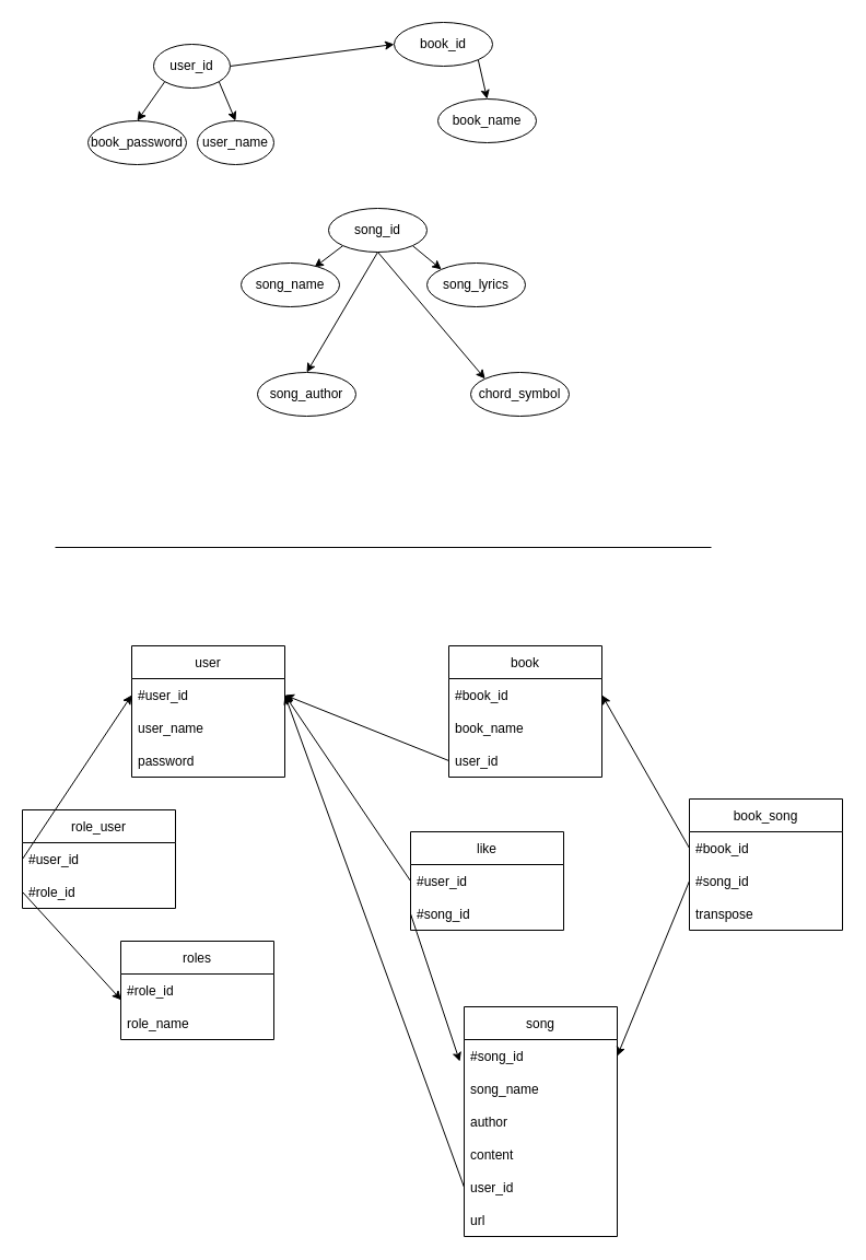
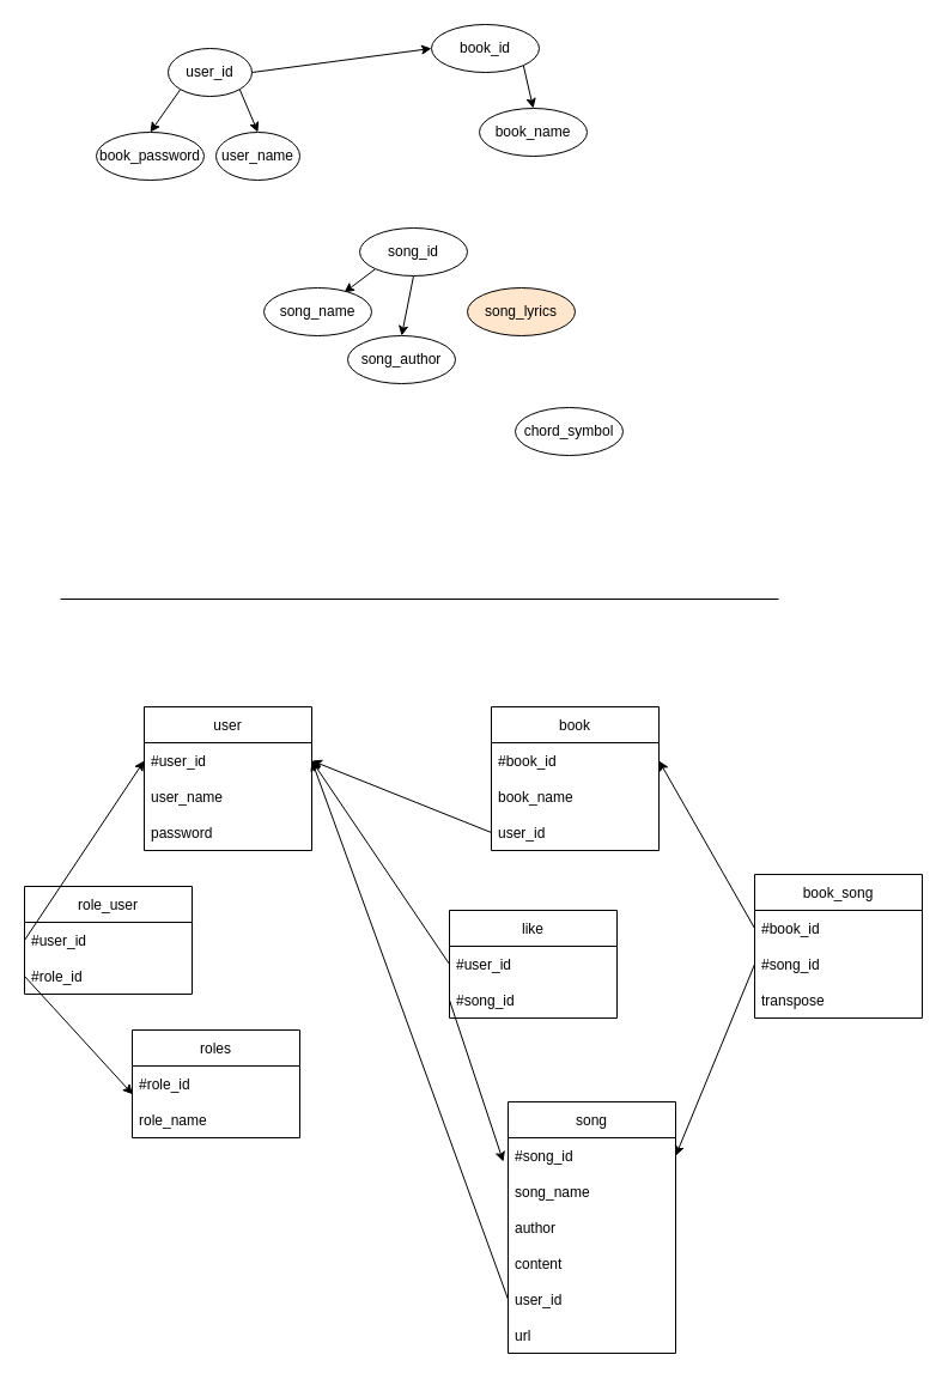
- <mxCell id="13" style="edgeStyle=none;html=1;exitX=1;exitY=1;exitDx=0;exitDy=0;entryX=0;entryY=0;entryDx=0;entryDy=0;" parent="1" source="15" target="18" edge="1"><mxGeometry relative="1" as="geometry" /></mxCell>
- <mxCell id="18" value="song_lyrics" style="ellipse;whiteSpace=wrap;html=1;" parent="1" vertex="1"><mxGeometry x="390" y="240" width="90" height="40" as="geometry" /></mxCell>
+ <mxCell id="18" value="song_lyrics" style="ellipse;whiteSpace=wrap;html=1;fillColor=#ffe6cc;" parent="1" vertex="1"><mxGeometry x="390" y="240" width="90" height="40" as="geometry" /></mxCell>
- <mxCell id="14" style="edgeStyle=none;html=1;exitX=0.5;exitY=1;exitDx=0;exitDy=0;entryX=0;entryY=0;entryDx=0;entryDy=0;" parent="1" source="15" target="19" edge="1"><mxGeometry relative="1" as="geometry" /></mxCell>
- <mxCell id="17" value="song_author" style="ellipse;whiteSpace=wrap;html=1;" parent="1" vertex="1"><mxGeometry x="235" y="340" width="90" height="40" as="geometry" /></mxCell>
+ <mxCell id="17" value="song_author" style="ellipse;whiteSpace=wrap;html=1;" parent="1" vertex="1"><mxGeometry x="290" y="280" width="90" height="40" as="geometry" /></mxCell>
